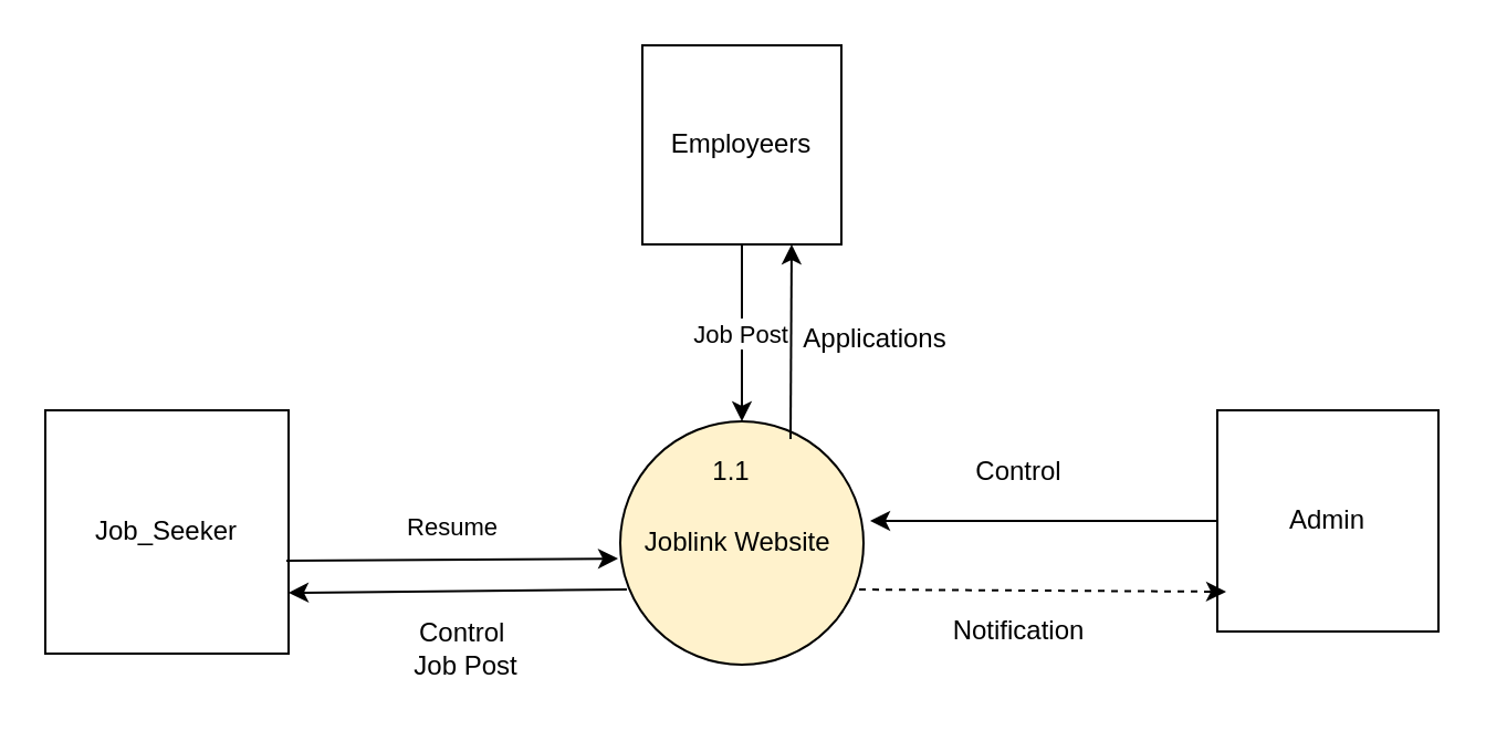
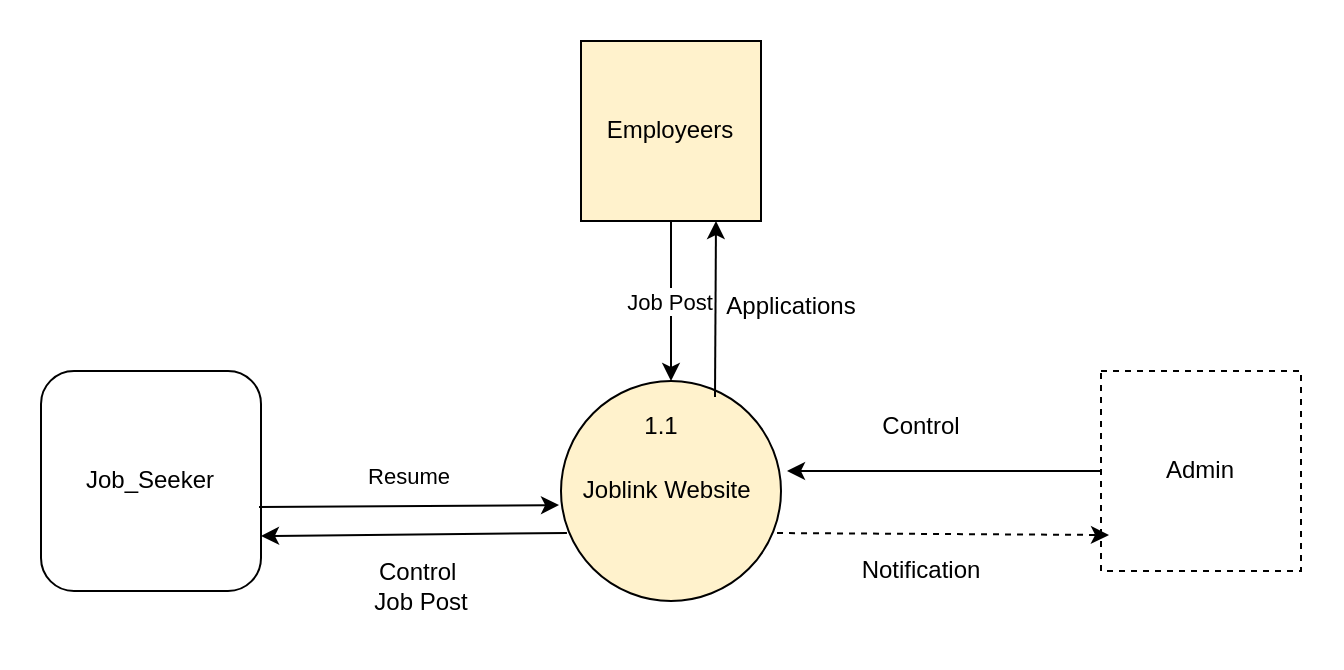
- <mxCell id="5" value="Employeers" style="whiteSpace=wrap;html=1;aspect=fixed;" parent="1" vertex="1"><mxGeometry x="290" y="20" width="90" height="90" as="geometry" /></mxCell>
+ <mxCell id="5" value="Employeers" style="whiteSpace=wrap;html=1;aspect=fixed;fillColor=#fff2cc;" parent="1" vertex="1"><mxGeometry x="290" y="20" width="90" height="90" as="geometry" /></mxCell>
- <mxCell id="4" value="Admin" style="whiteSpace=wrap;html=1;aspect=fixed;" parent="1" vertex="1"><mxGeometry x="550" y="185" width="100" height="100" as="geometry" /></mxCell>
+ <mxCell id="4" value="Admin" style="whiteSpace=wrap;html=1;aspect=fixed;dashed=1;" parent="1" vertex="1"><mxGeometry x="550" y="185" width="100" height="100" as="geometry" /></mxCell>
- <mxCell id="3" value="Job_Seeker" style="whiteSpace=wrap;html=1;aspect=fixed;" parent="1" vertex="1"><mxGeometry x="20" y="185" width="110" height="110" as="geometry" /></mxCell>
+ <mxCell id="3" value="Job_Seeker" style="whiteSpace=wrap;html=1;aspect=fixed;rounded=1;" parent="1" vertex="1"><mxGeometry x="20" y="185" width="110" height="110" as="geometry" /></mxCell>
